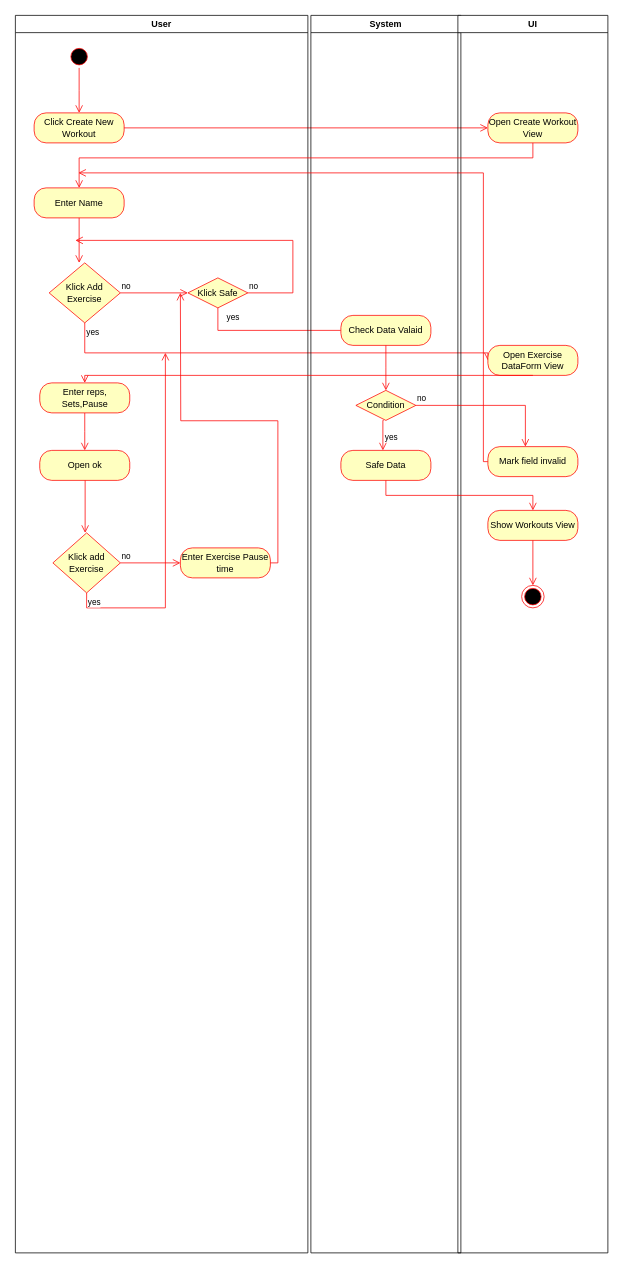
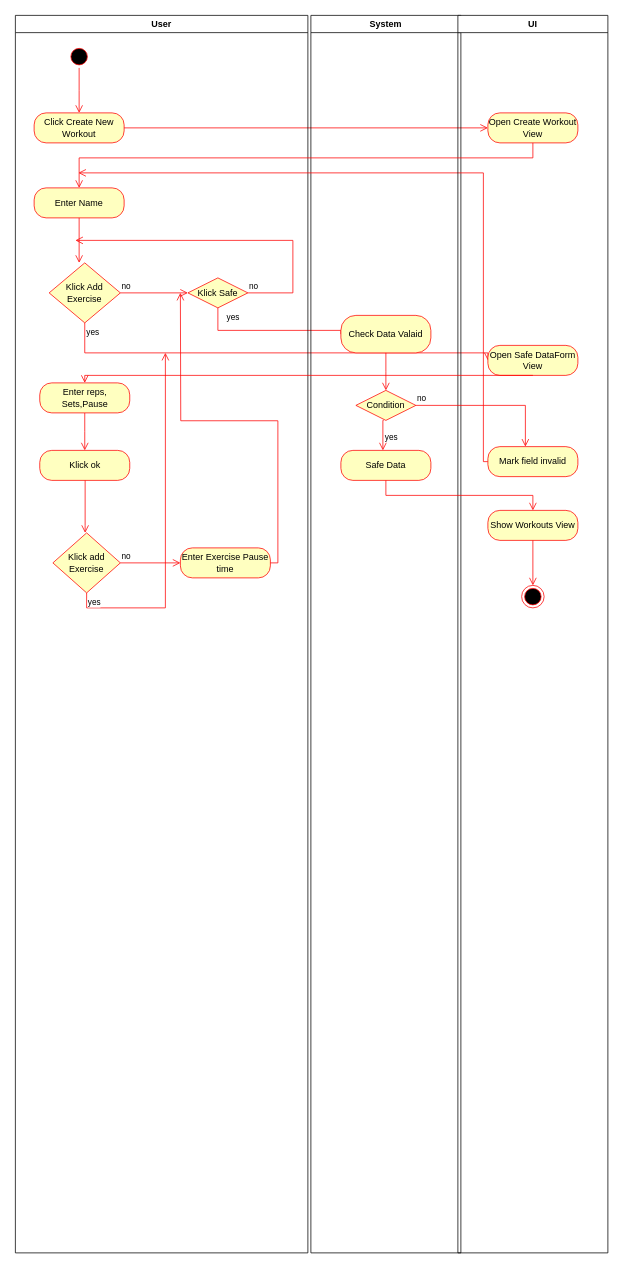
- <mxCell id="24" value="Check Data Valaid" style="rounded=1;whiteSpace=wrap;html=1;arcSize=40;fontColor=#000000;fillColor=#ffffc0;strokeColor=#ff0000;" vertex="1" parent="23"><mxGeometry x="40" y="400" width="120" height="40" as="geometry" /></mxCell>
+ <mxCell id="24" value="Check Data Valaid" style="rounded=1;whiteSpace=wrap;html=1;arcSize=40;fontColor=#000000;fillColor=#ffffc0;strokeColor=#ff0000;" vertex="1" parent="23"><mxGeometry x="40" y="400" width="120" height="50" as="geometry" /></mxCell>
- <mxCell id="33" value="Open Exercise DataForm View" style="rounded=1;whiteSpace=wrap;html=1;arcSize=40;fontColor=#000000;fillColor=#ffffc0;strokeColor=#ff0000;" vertex="1" parent="30"><mxGeometry x="40" y="440" width="120" height="40" as="geometry" /></mxCell>
+ <mxCell id="33" value="Open Safe DataForm View" style="rounded=1;whiteSpace=wrap;html=1;arcSize=40;fontColor=#000000;fillColor=#ffffc0;strokeColor=#ff0000;" vertex="1" parent="30"><mxGeometry x="40" y="440" width="120" height="40" as="geometry" /></mxCell>
- <mxCell id="17" value="Open ok" style="rounded=1;whiteSpace=wrap;html=1;arcSize=40;fontColor=#000000;fillColor=#ffffc0;strokeColor=#ff0000;" vertex="1" parent="15"><mxGeometry x="32.5" y="580" width="120" height="40" as="geometry" /></mxCell>
+ <mxCell id="17" value="Klick ok" style="rounded=1;whiteSpace=wrap;html=1;arcSize=40;fontColor=#000000;fillColor=#ffffc0;strokeColor=#ff0000;" vertex="1" parent="15"><mxGeometry x="32.5" y="580" width="120" height="40" as="geometry" /></mxCell>
